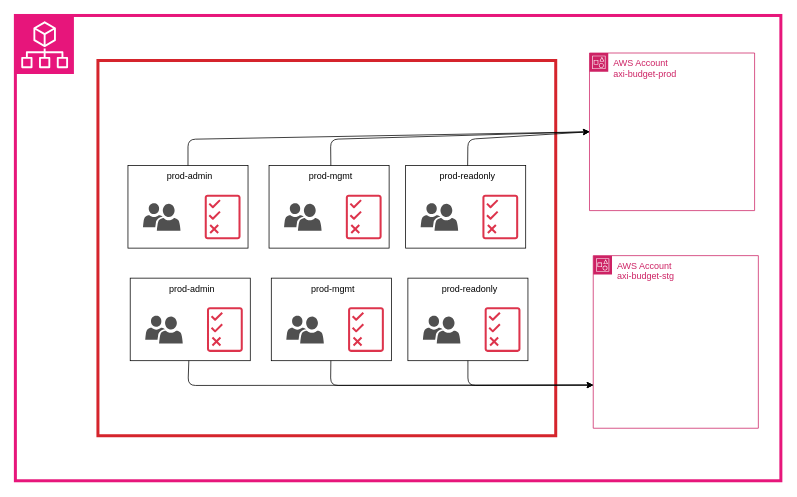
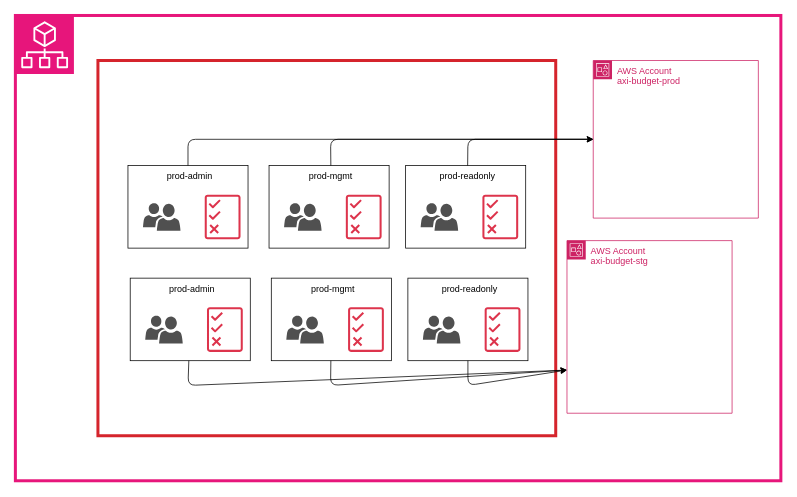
- <mxCell id="5" value="AWS Account&lt;div&gt;axi-budget-prod&lt;/div&gt;" style="points=[[0,0],[0.25,0],[0.5,0],[0.75,0],[1,0],[1,0.25],[1,0.5],[1,0.75],[1,1],[0.75,1],[0.5,1],[0.25,1],[0,1],[0,0.75],[0,0.5],[0,0.25]];outlineConnect=0;gradientColor=none;html=1;whiteSpace=wrap;fontSize=12;fontStyle=0;container=1;pointerEvents=0;collapsible=0;recursiveResize=0;shape=mxgraph.aws4.group;grIcon=mxgraph.aws4.group_account;strokeColor=#CD2264;fillColor=none;verticalAlign=top;align=left;spacingLeft=30;fontColor=#CD2264;dashed=0;" vertex="1" parent="1"><mxGeometry x="785" y="70" width="220" height="210" as="geometry" /></mxCell>
+ <mxCell id="5" value="AWS Account&lt;div&gt;axi-budget-prod&lt;/div&gt;" style="points=[[0,0],[0.25,0],[0.5,0],[0.75,0],[1,0],[1,0.25],[1,0.5],[1,0.75],[1,1],[0.75,1],[0.5,1],[0.25,1],[0,1],[0,0.75],[0,0.5],[0,0.25]];outlineConnect=0;gradientColor=none;html=1;whiteSpace=wrap;fontSize=12;fontStyle=0;container=1;pointerEvents=0;collapsible=0;recursiveResize=0;shape=mxgraph.aws4.group;grIcon=mxgraph.aws4.group_account;strokeColor=#CD2264;fillColor=none;verticalAlign=top;align=left;spacingLeft=30;fontColor=#CD2264;dashed=0;" vertex="1" parent="1"><mxGeometry x="790" y="80" width="220" height="210" as="geometry" /></mxCell>
- <mxCell id="6" value="AWS Account&lt;div&gt;axi-budget-stg&lt;/div&gt;" style="points=[[0,0],[0.25,0],[0.5,0],[0.75,0],[1,0],[1,0.25],[1,0.5],[1,0.75],[1,1],[0.75,1],[0.5,1],[0.25,1],[0,1],[0,0.75],[0,0.5],[0,0.25]];outlineConnect=0;gradientColor=none;html=1;whiteSpace=wrap;fontSize=12;fontStyle=0;container=1;pointerEvents=0;collapsible=0;recursiveResize=0;shape=mxgraph.aws4.group;grIcon=mxgraph.aws4.group_account;strokeColor=#CD2264;fillColor=none;verticalAlign=top;align=left;spacingLeft=30;fontColor=#CD2264;dashed=0;" vertex="1" parent="1"><mxGeometry x="790" y="340" width="220" height="230" as="geometry" /></mxCell>
+ <mxCell id="6" value="AWS Account&lt;div&gt;axi-budget-stg&lt;/div&gt;" style="points=[[0,0],[0.25,0],[0.5,0],[0.75,0],[1,0],[1,0.25],[1,0.5],[1,0.75],[1,1],[0.75,1],[0.5,1],[0.25,1],[0,1],[0,0.75],[0,0.5],[0,0.25]];outlineConnect=0;gradientColor=none;html=1;whiteSpace=wrap;fontSize=12;fontStyle=0;container=1;pointerEvents=0;collapsible=0;recursiveResize=0;shape=mxgraph.aws4.group;grIcon=mxgraph.aws4.group_account;strokeColor=#CD2264;fillColor=none;verticalAlign=top;align=left;spacingLeft=30;fontColor=#CD2264;dashed=0;" vertex="1" parent="1"><mxGeometry x="755" y="320" width="220" height="230" as="geometry" /></mxCell>
